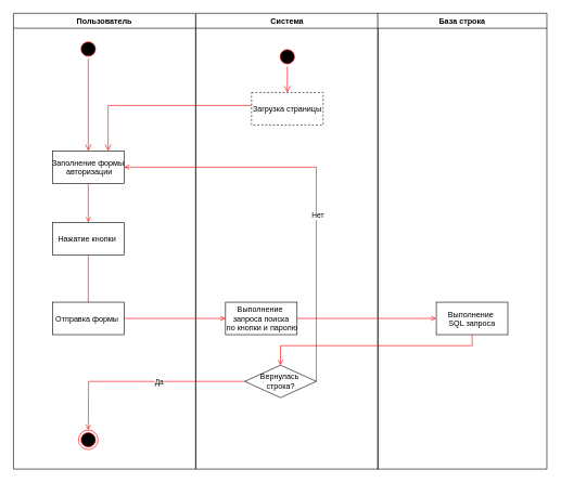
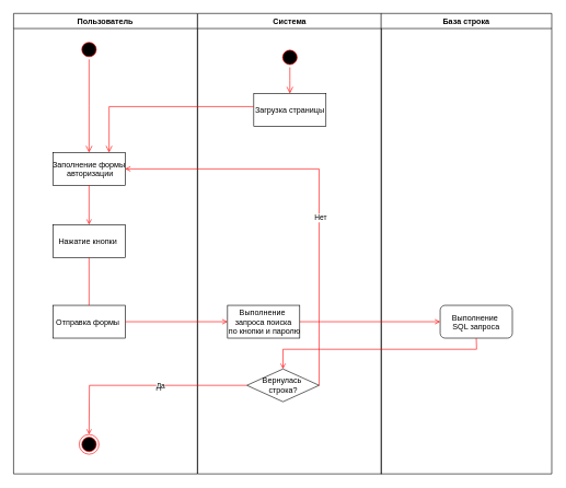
- <mxCell id="14" value="Загрузка страницы" style="dashed=1;" vertex="1" parent="11"><mxGeometry x="85.5" y="122" width="110" height="50" as="geometry" /></mxCell>
+ <mxCell id="14" value="Загрузка страницы" style="" vertex="1" parent="11"><mxGeometry x="85.5" y="122" width="110" height="50" as="geometry" /></mxCell>
- <mxCell id="18" value="Выполнение &#10;SQL запроса" style="" vertex="1" parent="17"><mxGeometry x="90" y="445" width="110" height="50" as="geometry" /></mxCell>
+ <mxCell id="18" value="Выполнение &#10;SQL запроса" style="rounded=1;" vertex="1" parent="17"><mxGeometry x="90" y="445" width="110" height="50" as="geometry" /></mxCell>
